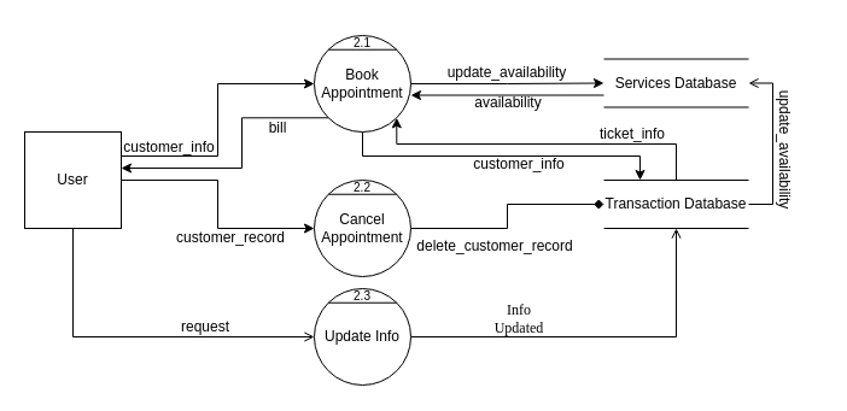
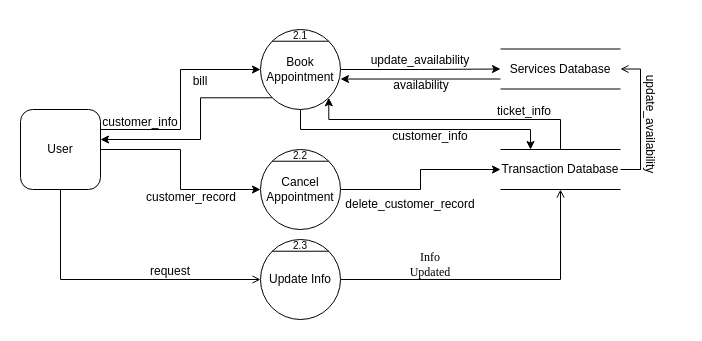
- <mxCell id="38" value="bill" style="text;html=1;strokeColor=none;fillColor=none;align=center;verticalAlign=middle;whiteSpace=wrap;rounded=0;" parent="1" vertex="1"><mxGeometry x="200" y="91" width="60" height="30" as="geometry" /></mxCell>
+ <mxCell id="38" value="bill" style="text;html=1;strokeColor=none;fillColor=none;align=center;verticalAlign=middle;whiteSpace=wrap;rounded=0;" parent="1" vertex="1"><mxGeometry x="170" y="66" width="60" height="30" as="geometry" /></mxCell>
- <mxCell id="5" value="User" style="whiteSpace=wrap;html=1;aspect=fixed;" parent="1" vertex="1"><mxGeometry x="20" y="109" width="80" height="80" as="geometry" /></mxCell>
+ <mxCell id="5" value="User" style="whiteSpace=wrap;html=1;aspect=fixed;rounded=1;" parent="1" vertex="1"><mxGeometry x="20" y="109" width="80" height="80" as="geometry" /></mxCell>
- <mxCell id="11" style="edgeStyle=orthogonalEdgeStyle;rounded=0;orthogonalLoop=1;jettySize=auto;html=1;exitX=1;exitY=0.5;exitDx=0;exitDy=0;entryX=0;entryY=0.5;entryDx=0;entryDy=0;endArrow=diamond;" parent="1" source="12" target="24" edge="1"><mxGeometry relative="1" as="geometry" /></mxCell>
+ <mxCell id="11" style="edgeStyle=orthogonalEdgeStyle;rounded=0;orthogonalLoop=1;jettySize=auto;html=1;exitX=1;exitY=0.5;exitDx=0;exitDy=0;entryX=0;entryY=0.5;entryDx=0;entryDy=0;" parent="1" source="12" target="24" edge="1"><mxGeometry relative="1" as="geometry" /></mxCell>
